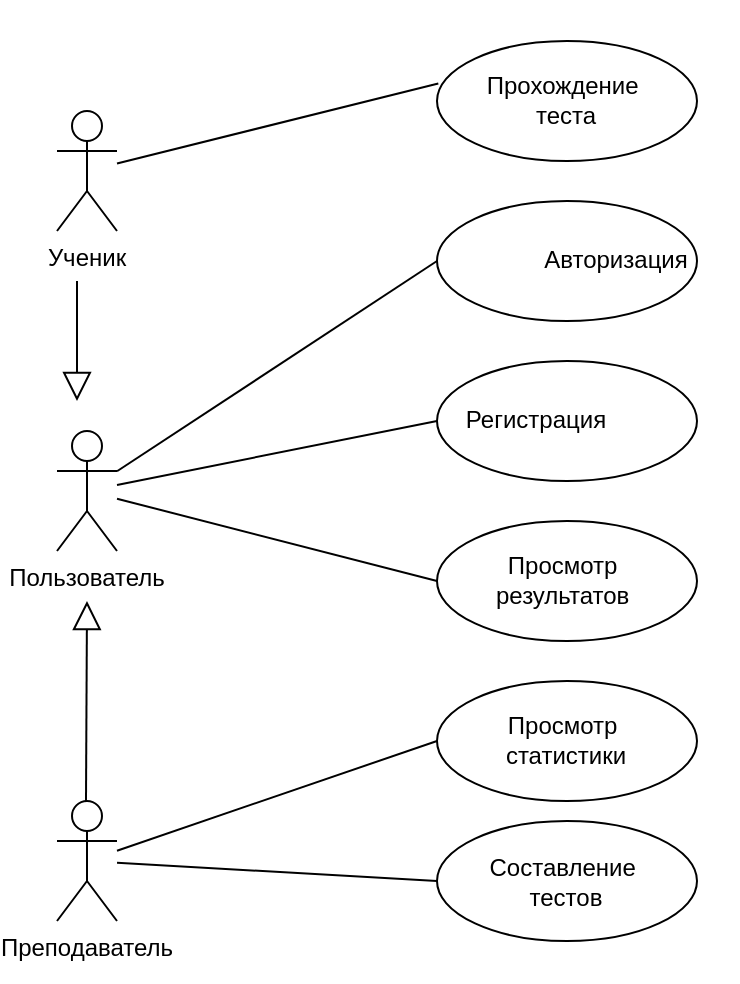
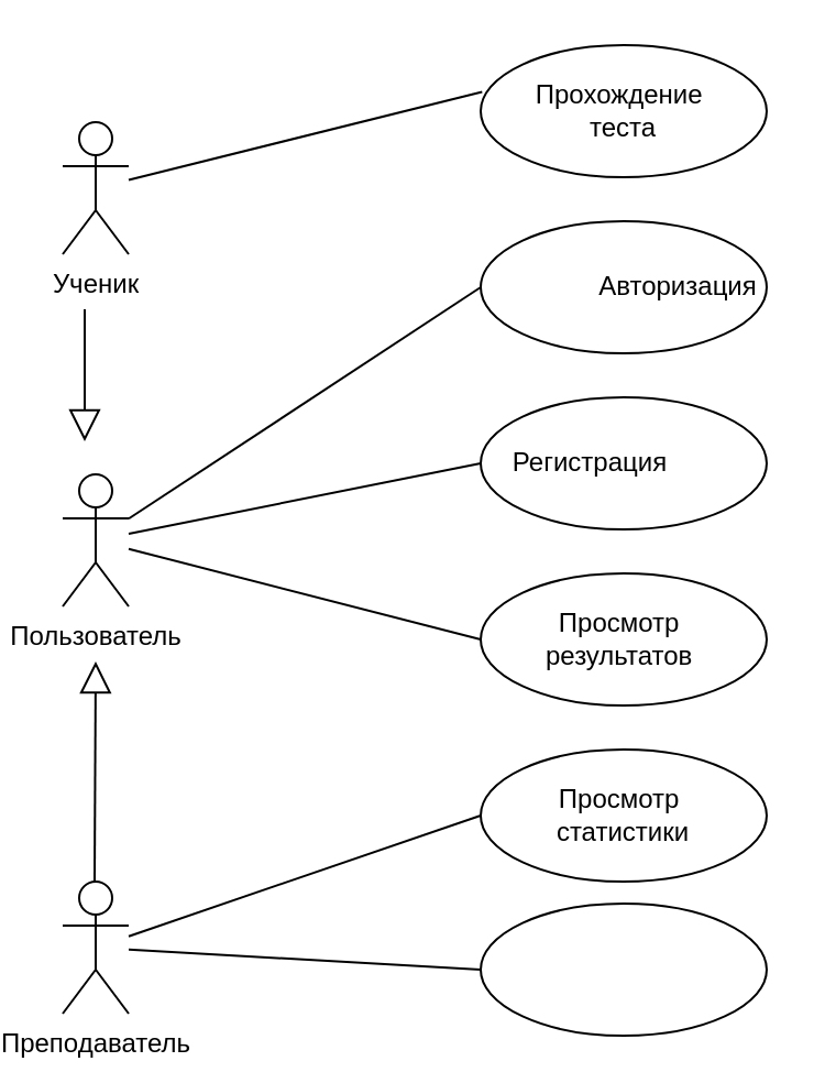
- <mxCell id="13" value="Составление&amp;nbsp;&lt;br&gt;тестов" style="text;html=1;strokeColor=none;fillColor=none;align=center;verticalAlign=middle;whiteSpace=wrap;rounded=0;" parent="1" vertex="1"><mxGeometry x="245" y="426" width="60" height="30" as="geometry" /></mxCell>
